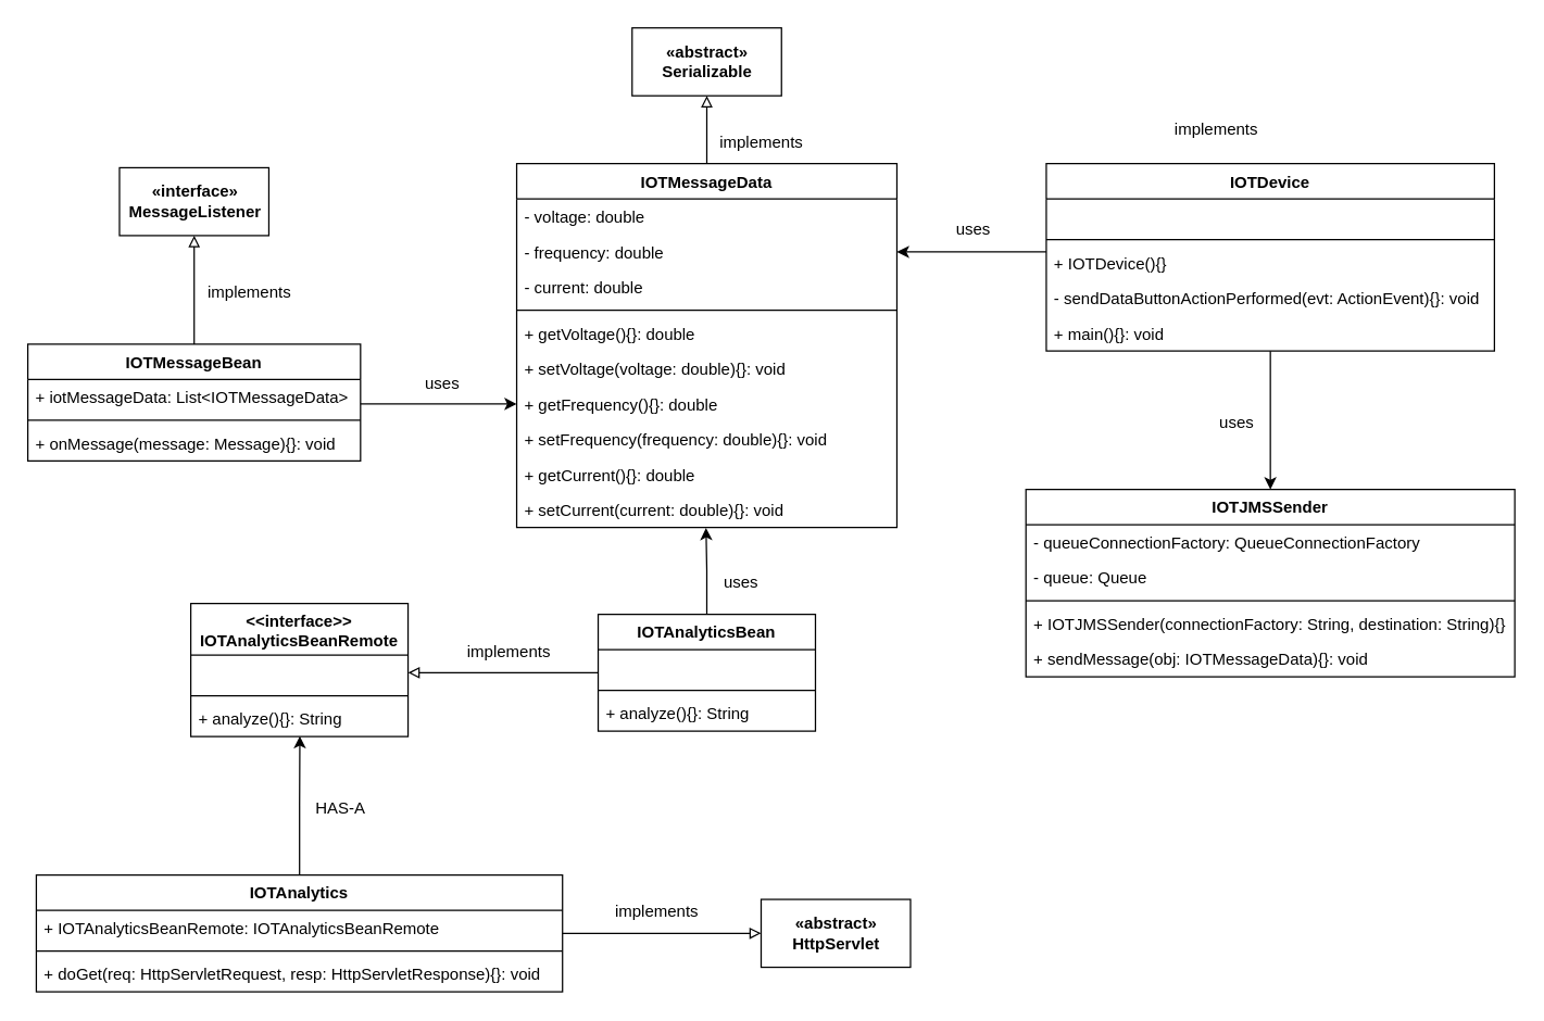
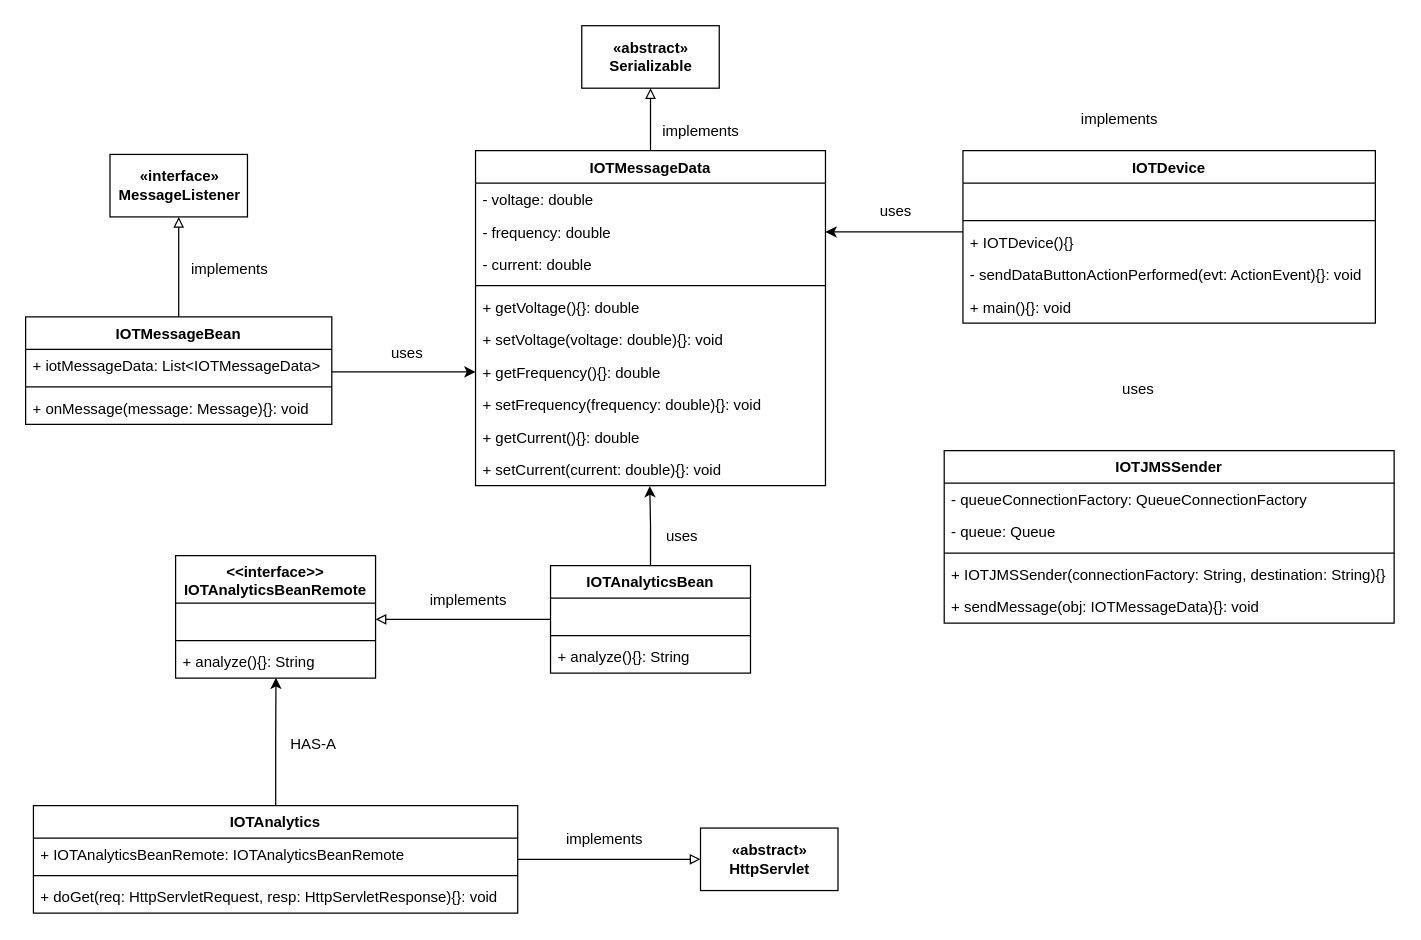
- <mxCell id="17" style="edgeStyle=orthogonalEdgeStyle;rounded=0;orthogonalLoop=1;jettySize=auto;html=1;entryX=0.5;entryY=0;entryDx=0;entryDy=0;fillColor=none;" parent="1" source="18" target="25" edge="1"><mxGeometry relative="1" as="geometry" /></mxCell>
